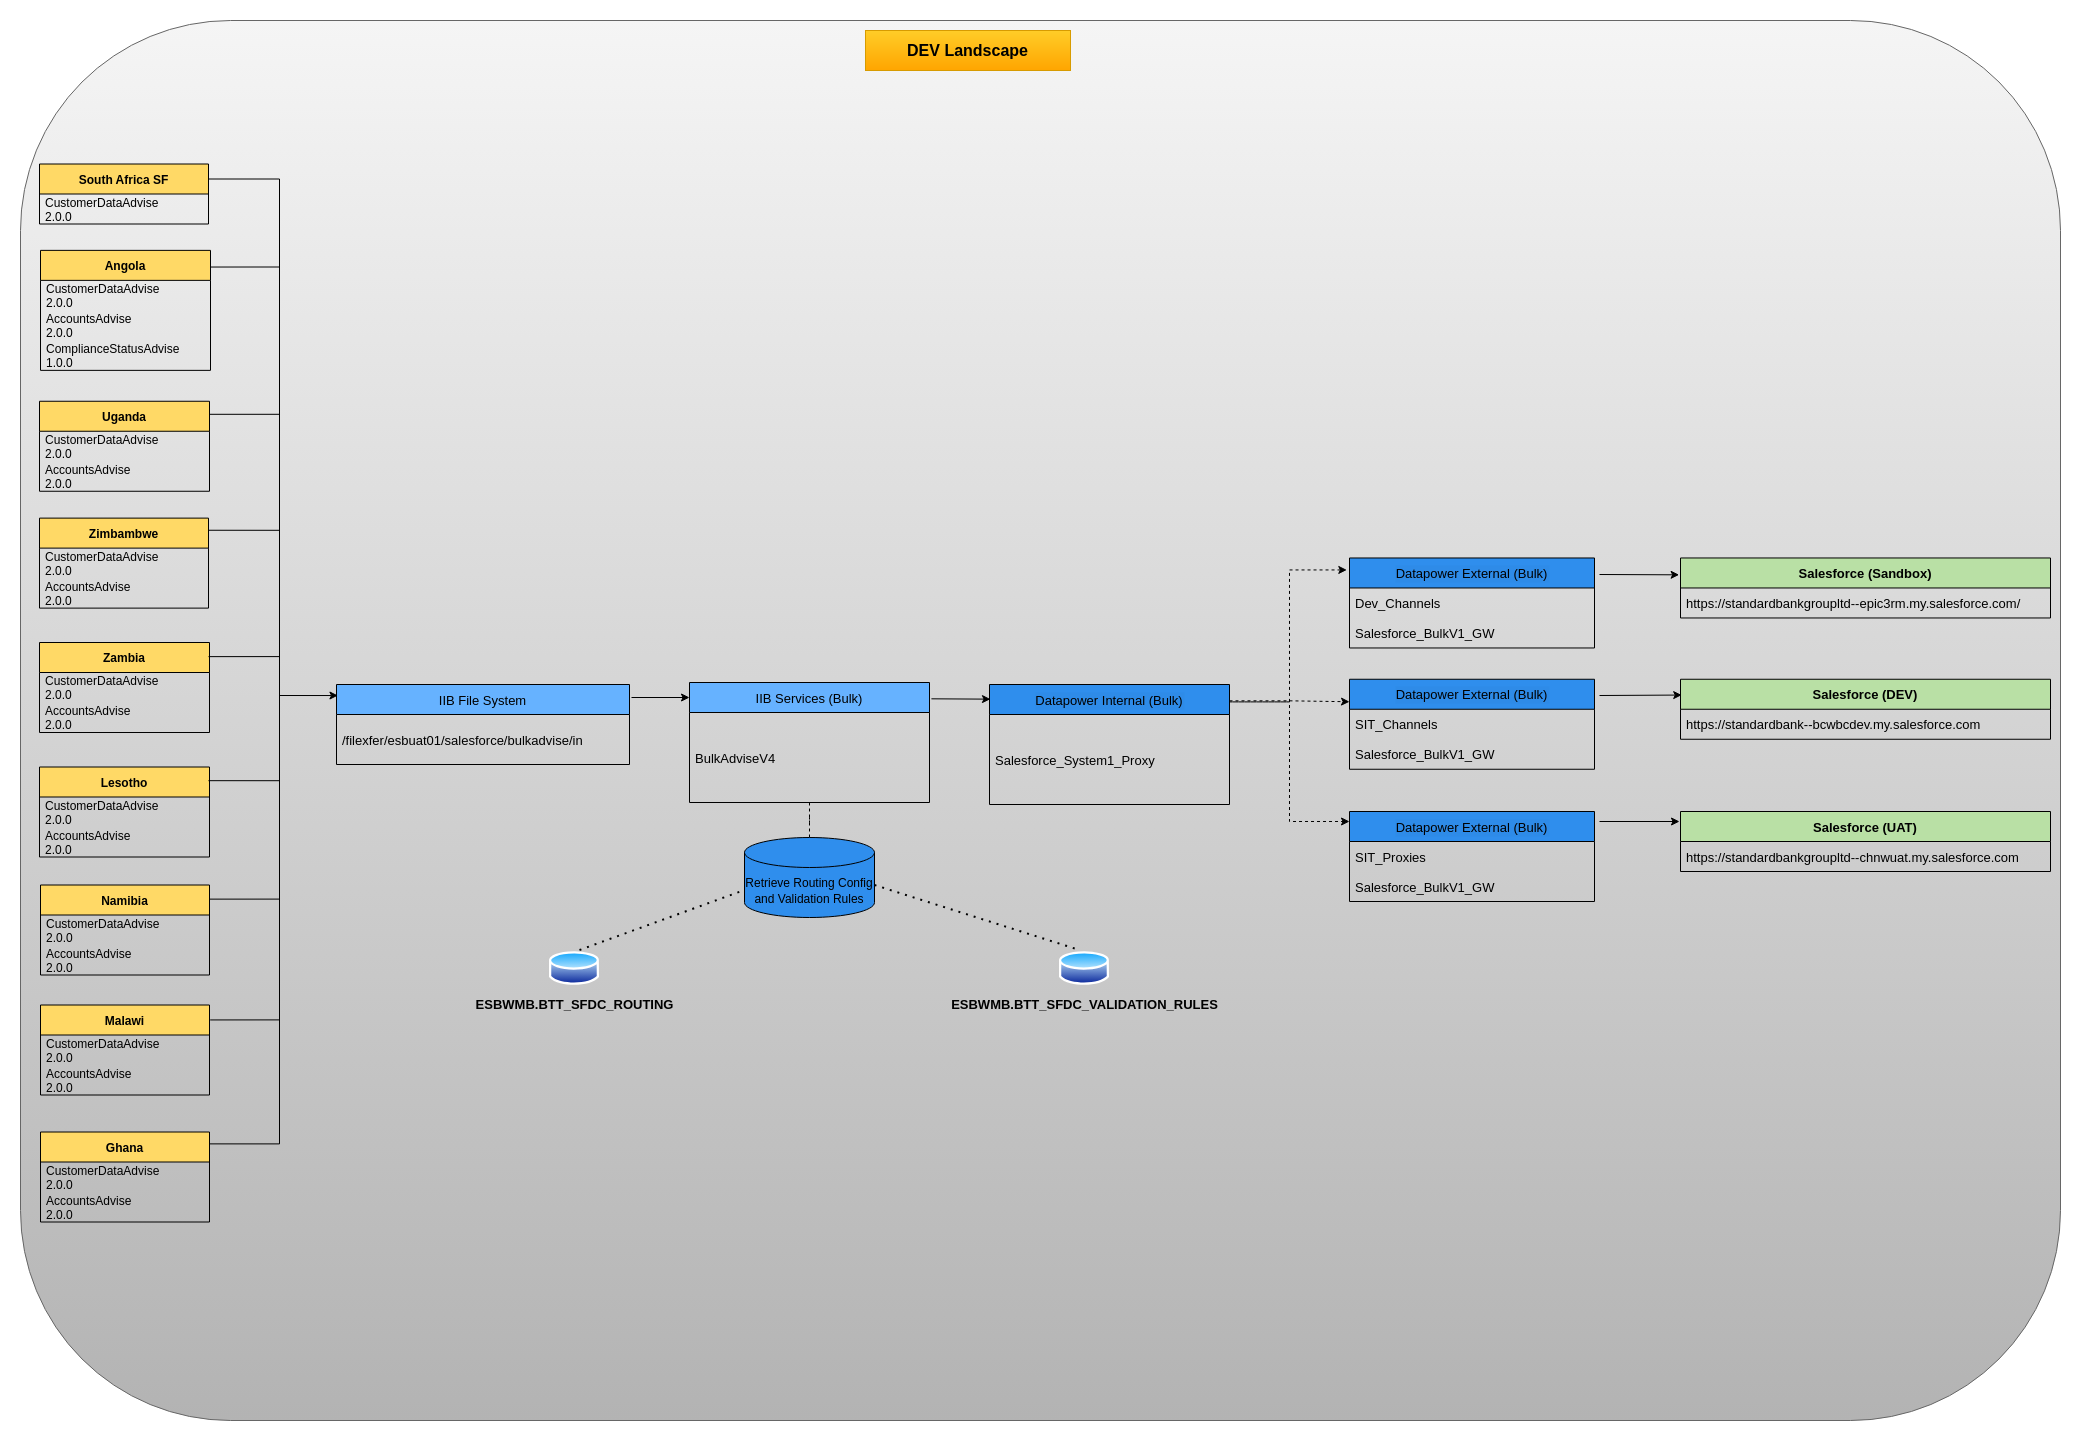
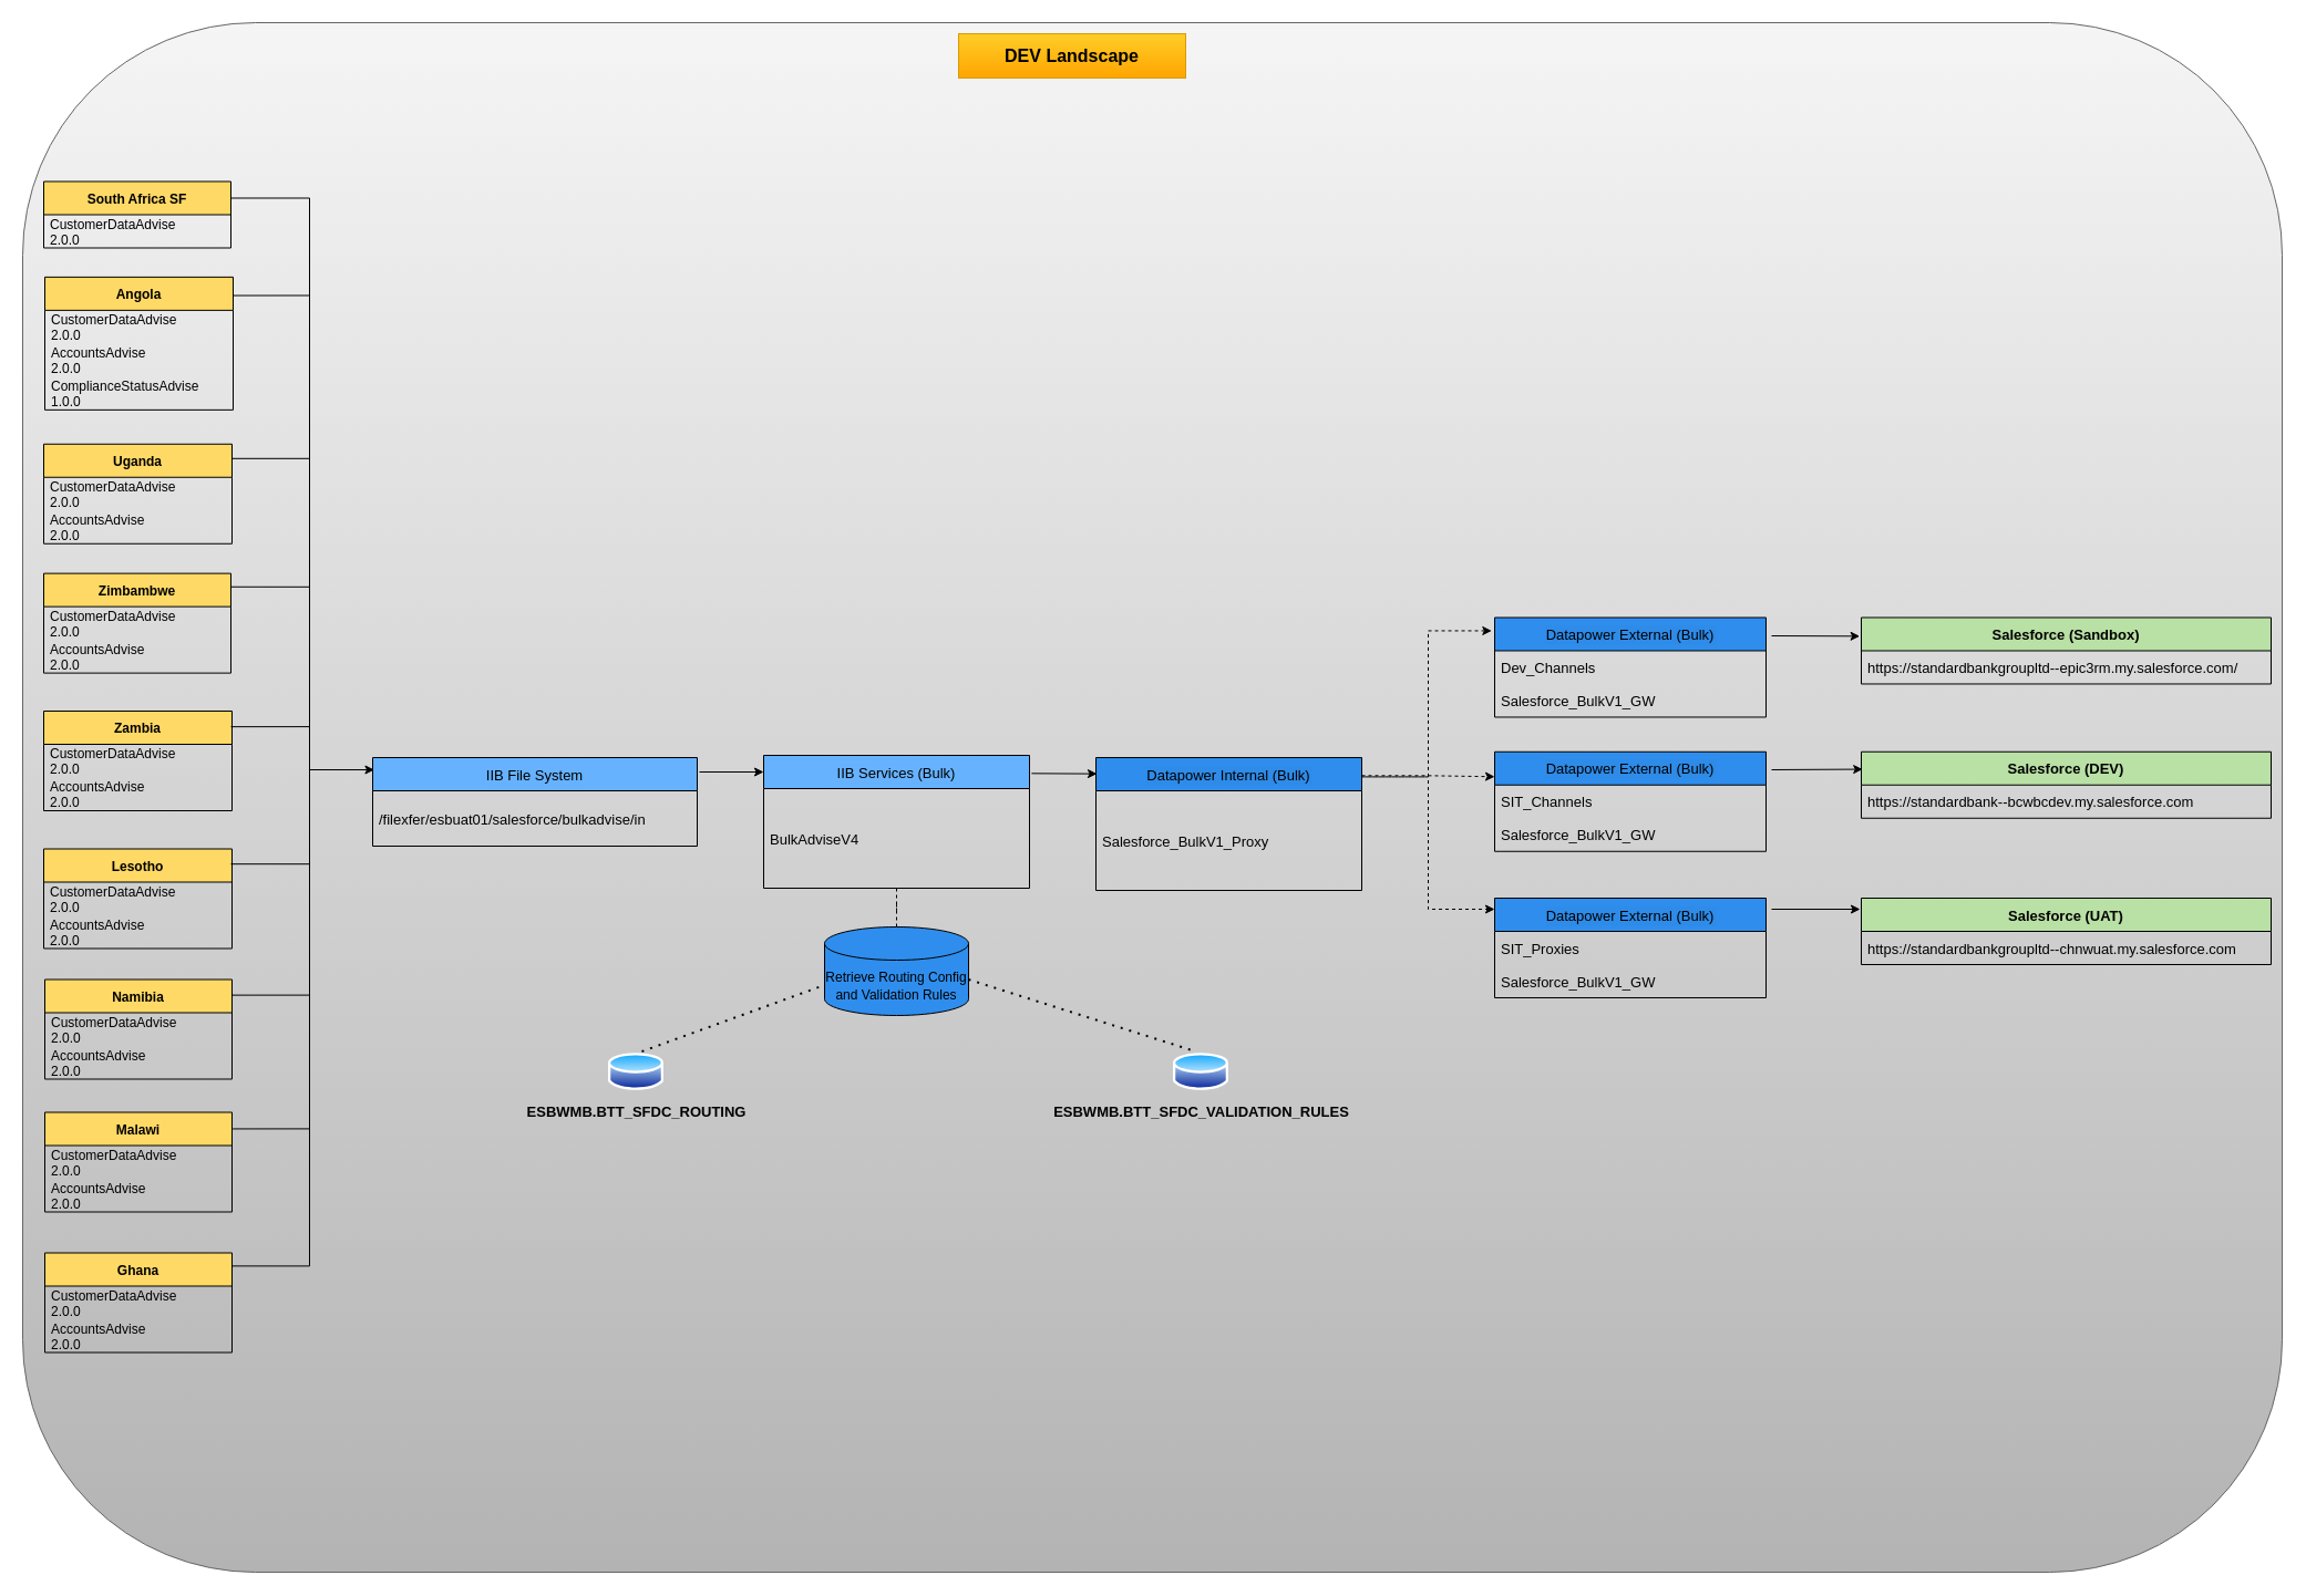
- <mxCell id="46" value="Salesforce_System1_Proxy" style="text;strokeColor=none;fillColor=none;align=left;verticalAlign=middle;spacingLeft=4;spacingRight=4;overflow=hidden;points=[[0,0.5],[1,0.5]];portConstraint=eastwest;rotatable=0;labelBackgroundColor=none;fontSize=13;" vertex="1" parent="45"><mxGeometry y="30" width="240" height="90" as="geometry" /></mxCell>
+ <mxCell id="46" value="Salesforce_BulkV1_Proxy" style="text;strokeColor=none;fillColor=none;align=left;verticalAlign=middle;spacingLeft=4;spacingRight=4;overflow=hidden;points=[[0,0.5],[1,0.5]];portConstraint=eastwest;rotatable=0;labelBackgroundColor=none;fontSize=13;" vertex="1" parent="45"><mxGeometry y="30" width="240" height="90" as="geometry" /></mxCell>
